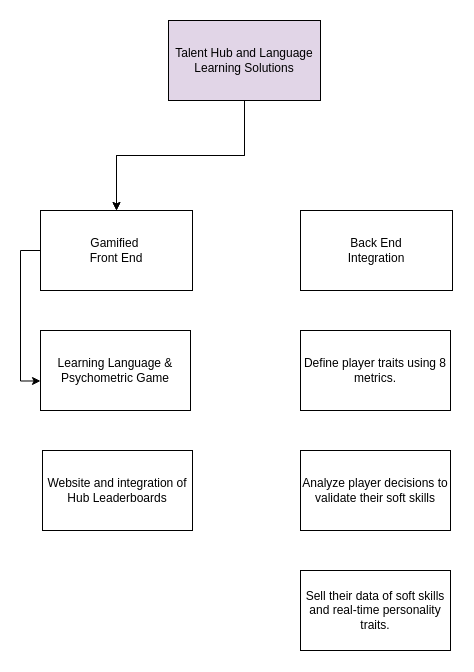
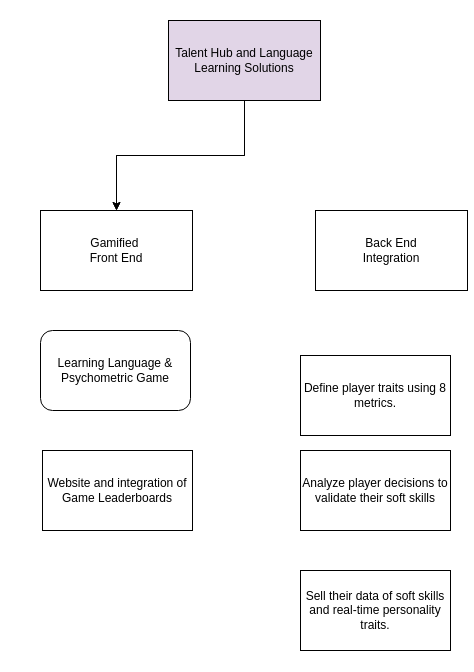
- <mxCell id="6" value="Back End&lt;div&gt;Integration&lt;/div&gt;" style="rounded=0;whiteSpace=wrap;html=1;" vertex="1" parent="1"><mxGeometry x="300" y="210" width="152" height="80" as="geometry" /></mxCell>
+ <mxCell id="6" value="Back End&lt;div&gt;Integration&lt;/div&gt;" style="rounded=0;whiteSpace=wrap;html=1;" vertex="1" parent="1"><mxGeometry x="315" y="210" width="152" height="80" as="geometry" /></mxCell>
- <mxCell id="12" style="edgeStyle=orthogonalEdgeStyle;rounded=0;orthogonalLoop=1;jettySize=auto;html=1;entryX=0;entryY=0.631;entryDx=0;entryDy=0;entryPerimeter=0;" edge="1" parent="1" source="5" target="7"><mxGeometry relative="1" as="geometry"><Array as="points"><mxPoint x="20" y="250" /><mxPoint x="20" y="381" /></Array></mxGeometry></mxCell>
- <mxCell id="7" value="Learning Language &amp;amp; Psychometric Game" style="rounded=0;whiteSpace=wrap;html=1;" vertex="1" parent="1"><mxGeometry x="40" y="330" width="150" height="80" as="geometry" /></mxCell>
+ <mxCell id="7" value="Learning Language &amp;amp; Psychometric Game" style="whiteSpace=wrap;html=1;rounded=1;" vertex="1" parent="1"><mxGeometry x="40" y="330" width="150" height="80" as="geometry" /></mxCell>
- <mxCell id="9" value="Define player traits using 8 metrics." style="rounded=0;whiteSpace=wrap;html=1;" vertex="1" parent="1"><mxGeometry x="300" y="330" width="150" height="80" as="geometry" /></mxCell>
+ <mxCell id="9" value="Define player traits using 8 metrics." style="rounded=0;whiteSpace=wrap;html=1;" vertex="1" parent="1"><mxGeometry x="300" y="355" width="150" height="80" as="geometry" /></mxCell>
- <mxCell id="8" value="Website and integration of Hub Leaderboards" style="rounded=0;whiteSpace=wrap;html=1;" vertex="1" parent="1"><mxGeometry x="42" y="450" width="150" height="80" as="geometry" /></mxCell>
+ <mxCell id="8" value="Website and integration of Game Leaderboards" style="rounded=0;whiteSpace=wrap;html=1;" vertex="1" parent="1"><mxGeometry x="42" y="450" width="150" height="80" as="geometry" /></mxCell>
